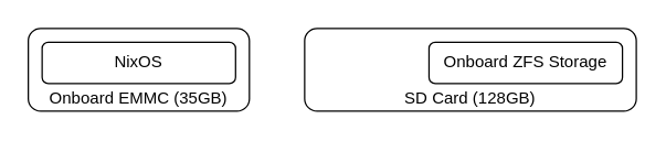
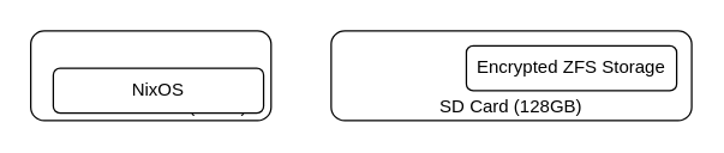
- <mxCell id="4" value="NixOS" style="rounded=1;whiteSpace=wrap;html=1;" vertex="1" parent="2"><mxGeometry x="10" y="10" width="140" height="30" as="geometry" /></mxCell>
+ <mxCell id="4" value="NixOS" style="rounded=1;whiteSpace=wrap;html=1;" vertex="1" parent="2"><mxGeometry x="15" y="25" width="140" height="30" as="geometry" /></mxCell>
- <mxCell id="7" value="Onboard ZFS Storage" style="rounded=1;whiteSpace=wrap;html=1;" vertex="1" parent="5"><mxGeometry x="90" y="10" width="140" height="30" as="geometry" /></mxCell>
+ <mxCell id="7" value="Encrypted ZFS Storage" style="rounded=1;whiteSpace=wrap;html=1;" vertex="1" parent="5"><mxGeometry x="90" y="10" width="140" height="30" as="geometry" /></mxCell>
- <mxCell id="3" value="Onboard EMMC (35GB)" style="rounded=1;whiteSpace=wrap;html=1;verticalAlign=bottom;" vertex="1" parent="2"><mxGeometry width="160" height="60" as="geometry" /></mxCell>
+ <mxCell id="3" value="Onboard EMMC (32GB)" style="rounded=1;whiteSpace=wrap;html=1;verticalAlign=bottom;" vertex="1" parent="2"><mxGeometry width="160" height="60" as="geometry" /></mxCell>
